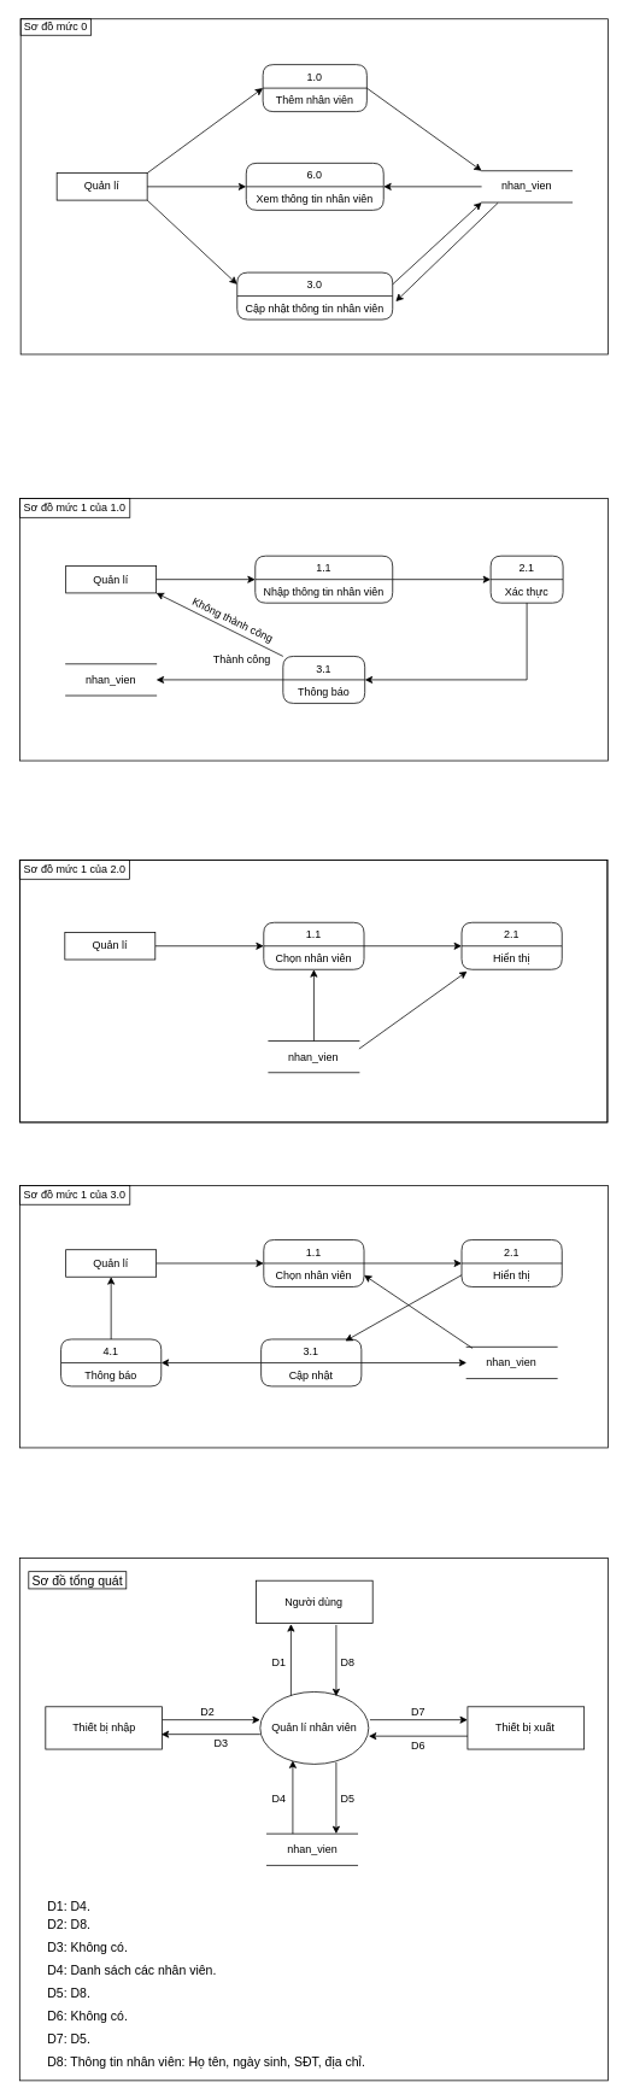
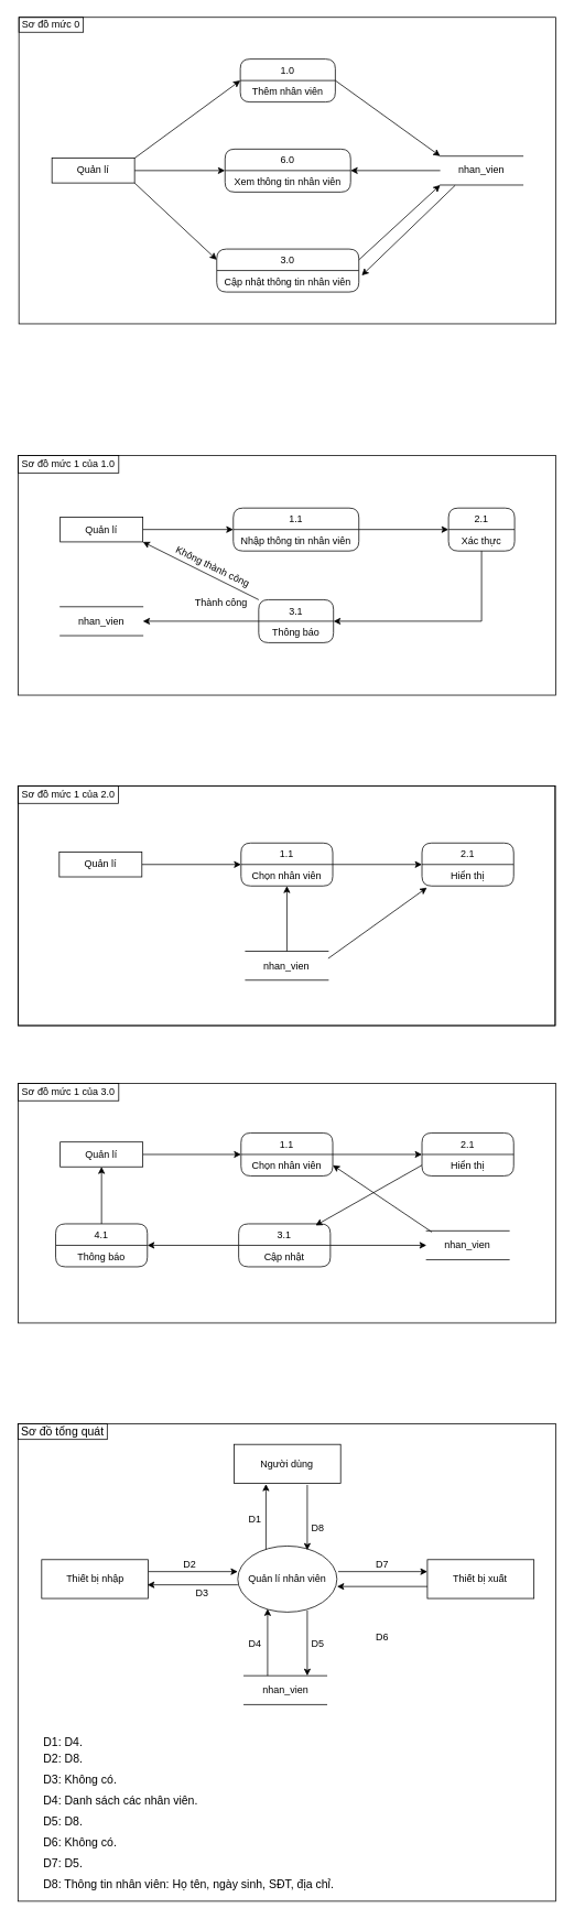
- <mxCell id="89" value="Sơ đồ tổng quát" style="rounded=0;whiteSpace=wrap;html=1;labelBackgroundColor=none;fillColor=none;fontSize=14;align=center;" parent="1" vertex="1"><mxGeometry x="30.88" y="1738" width="108" height="19" as="geometry" /></mxCell>
+ <mxCell id="89" value="Sơ đồ tổng quát" style="rounded=0;whiteSpace=wrap;html=1;labelBackgroundColor=none;fillColor=none;fontSize=14;align=center;" parent="1" vertex="1"><mxGeometry x="20.88" y="1723" width="108" height="19" as="geometry" /></mxCell>
- <mxCell id="87" value="D8" style="text;html=1;strokeColor=none;fillColor=none;align=center;verticalAlign=middle;whiteSpace=wrap;rounded=0;" parent="1" vertex="1"><mxGeometry x="368.05" y="1829" width="32" height="20" as="geometry" /></mxCell>
+ <mxCell id="87" value="D8" style="text;html=1;strokeColor=none;fillColor=none;align=center;verticalAlign=middle;whiteSpace=wrap;rounded=0;" parent="1" vertex="1"><mxGeometry x="368.05" y="1839" width="32" height="20" as="geometry" /></mxCell>
- <mxCell id="85" value="D6" style="text;html=1;strokeColor=none;fillColor=none;align=center;verticalAlign=middle;whiteSpace=wrap;rounded=0;" parent="1" vertex="1"><mxGeometry x="446.05" y="1921" width="32" height="20" as="geometry" /></mxCell>
+ <mxCell id="85" value="D6" style="text;html=1;strokeColor=none;fillColor=none;align=center;verticalAlign=middle;whiteSpace=wrap;rounded=0;" parent="1" vertex="1"><mxGeometry x="446.05" y="1971" width="32" height="20" as="geometry" /></mxCell>
